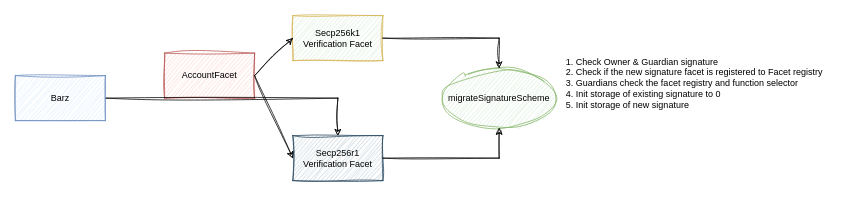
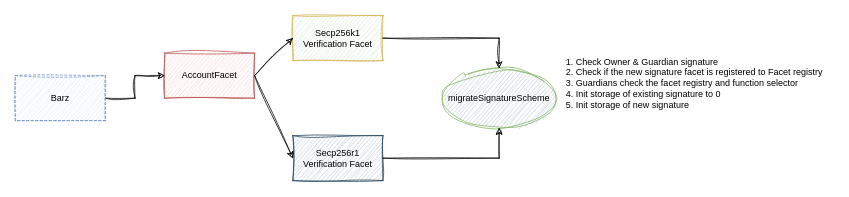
- <mxCell id="4" value="Barz" style="rounded=0;whiteSpace=wrap;html=1;sketch=1;curveFitting=1;jiggle=2;fillColor=#dae8fc;strokeColor=#6c8ebf;" parent="1" vertex="1"><mxGeometry x="20" y="100" width="120" height="60" as="geometry" /></mxCell>
+ <mxCell id="4" value="Barz" style="rounded=0;whiteSpace=wrap;html=1;sketch=1;curveFitting=1;jiggle=2;fillColor=#dae8fc;strokeColor=#6c8ebf;dashed=1;" parent="1" vertex="1"><mxGeometry x="20" y="100" width="120" height="60" as="geometry" /></mxCell>
- <mxCell id="3" style="edgeStyle=orthogonalEdgeStyle;rounded=0;orthogonalLoop=1;jettySize=auto;html=1;exitX=1;exitY=0.5;exitDx=0;exitDy=0;sketch=1;curveFitting=1;jiggle=2;" parent="1" source="4" target="6" edge="1"><mxGeometry relative="1" as="geometry" /></mxCell>
+ <mxCell id="3" style="edgeStyle=orthogonalEdgeStyle;rounded=0;orthogonalLoop=1;jettySize=auto;html=1;exitX=1;exitY=0.5;exitDx=0;exitDy=0;sketch=1;curveFitting=1;jiggle=2;" parent="1" source="4" target="2" edge="1"><mxGeometry relative="1" as="geometry" /></mxCell>
- <mxCell id="9" value="migrateSignatureScheme" style="ellipse;whiteSpace=wrap;html=1;shadow=0;fillColor=#d5e8d4;strokeColor=#82b366;sketch=1;curveFitting=1;jiggle=2;" parent="1" vertex="1"><mxGeometry x="590" y="90" width="150" height="80" as="geometry" /></mxCell>
+ <mxCell id="9" value="migrateSignatureScheme" style="ellipse;whiteSpace=wrap;html=1;shadow=0;fillColor=#bac8d3;strokeColor=#82b366;sketch=1;curveFitting=1;jiggle=2;" parent="1" vertex="1"><mxGeometry x="590" y="90" width="150" height="80" as="geometry" /></mxCell>
